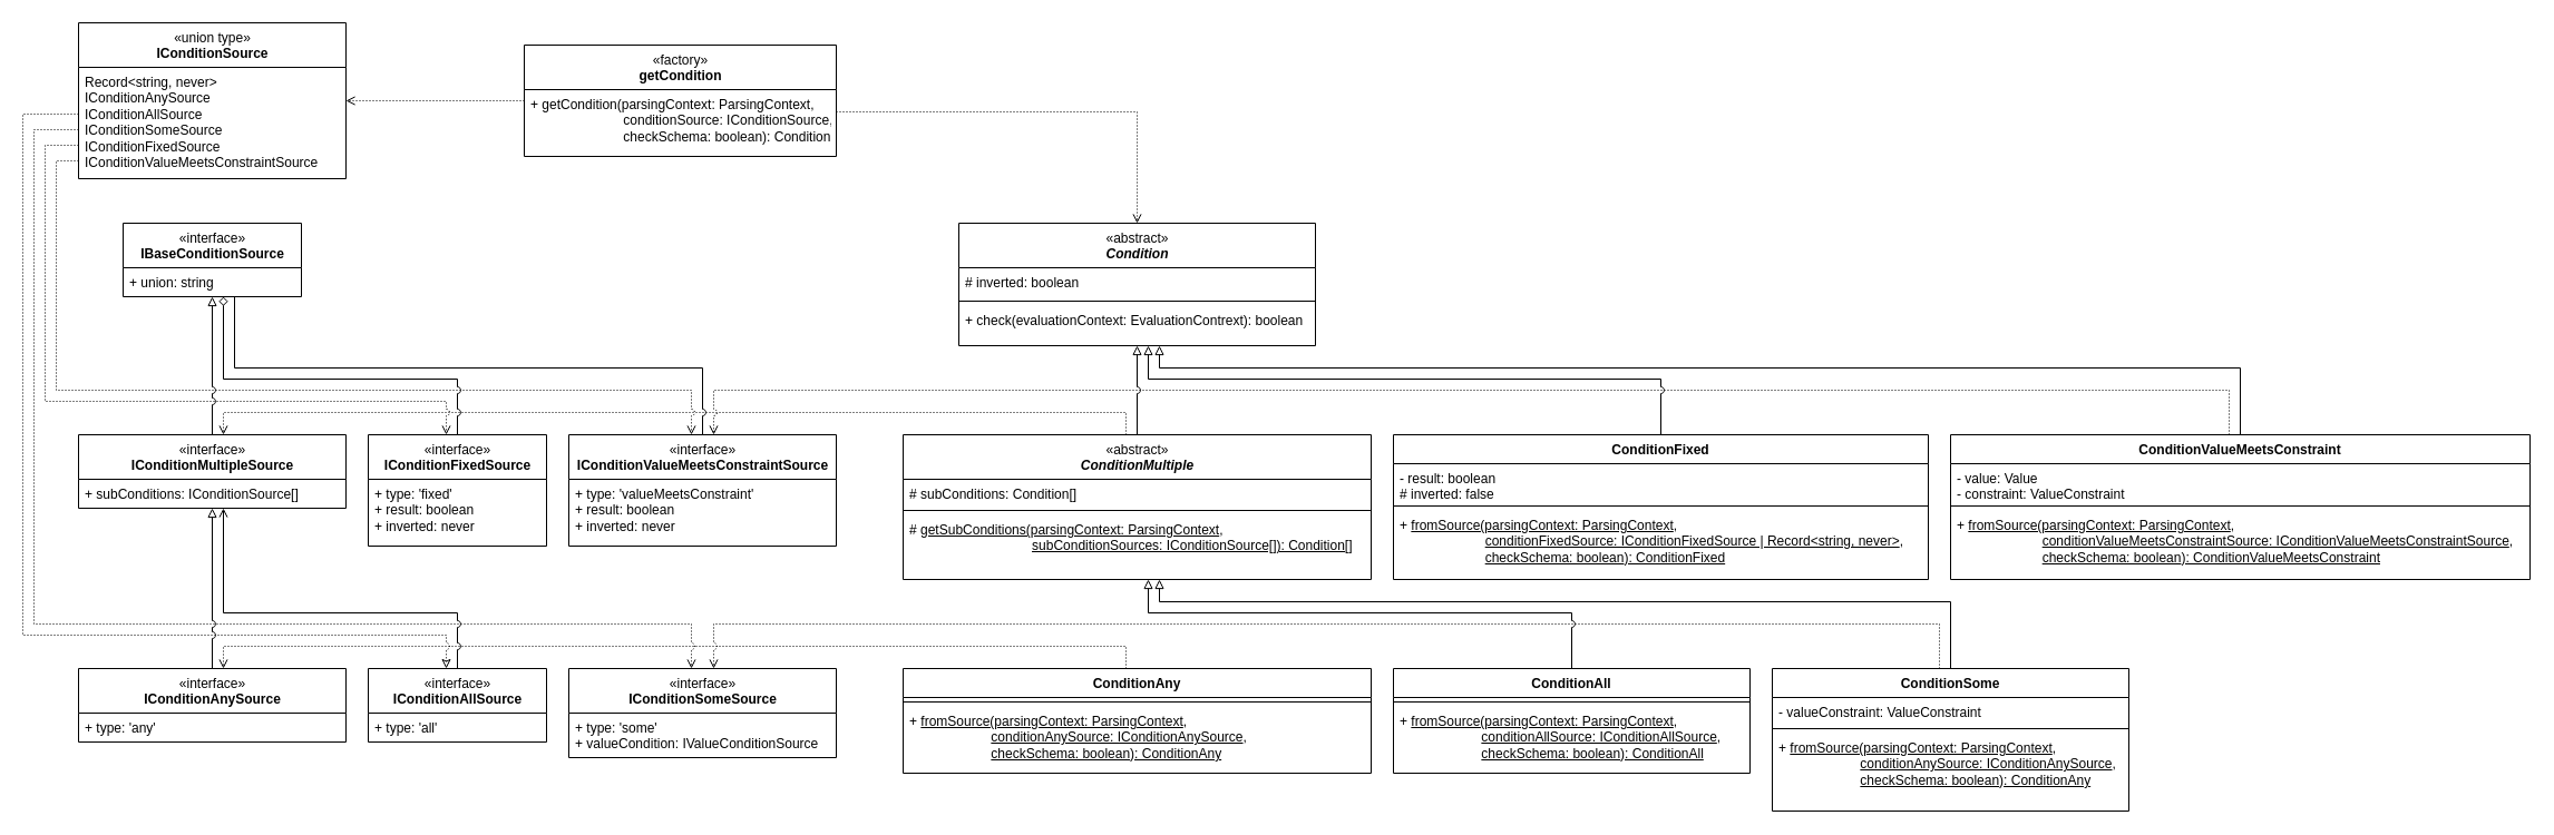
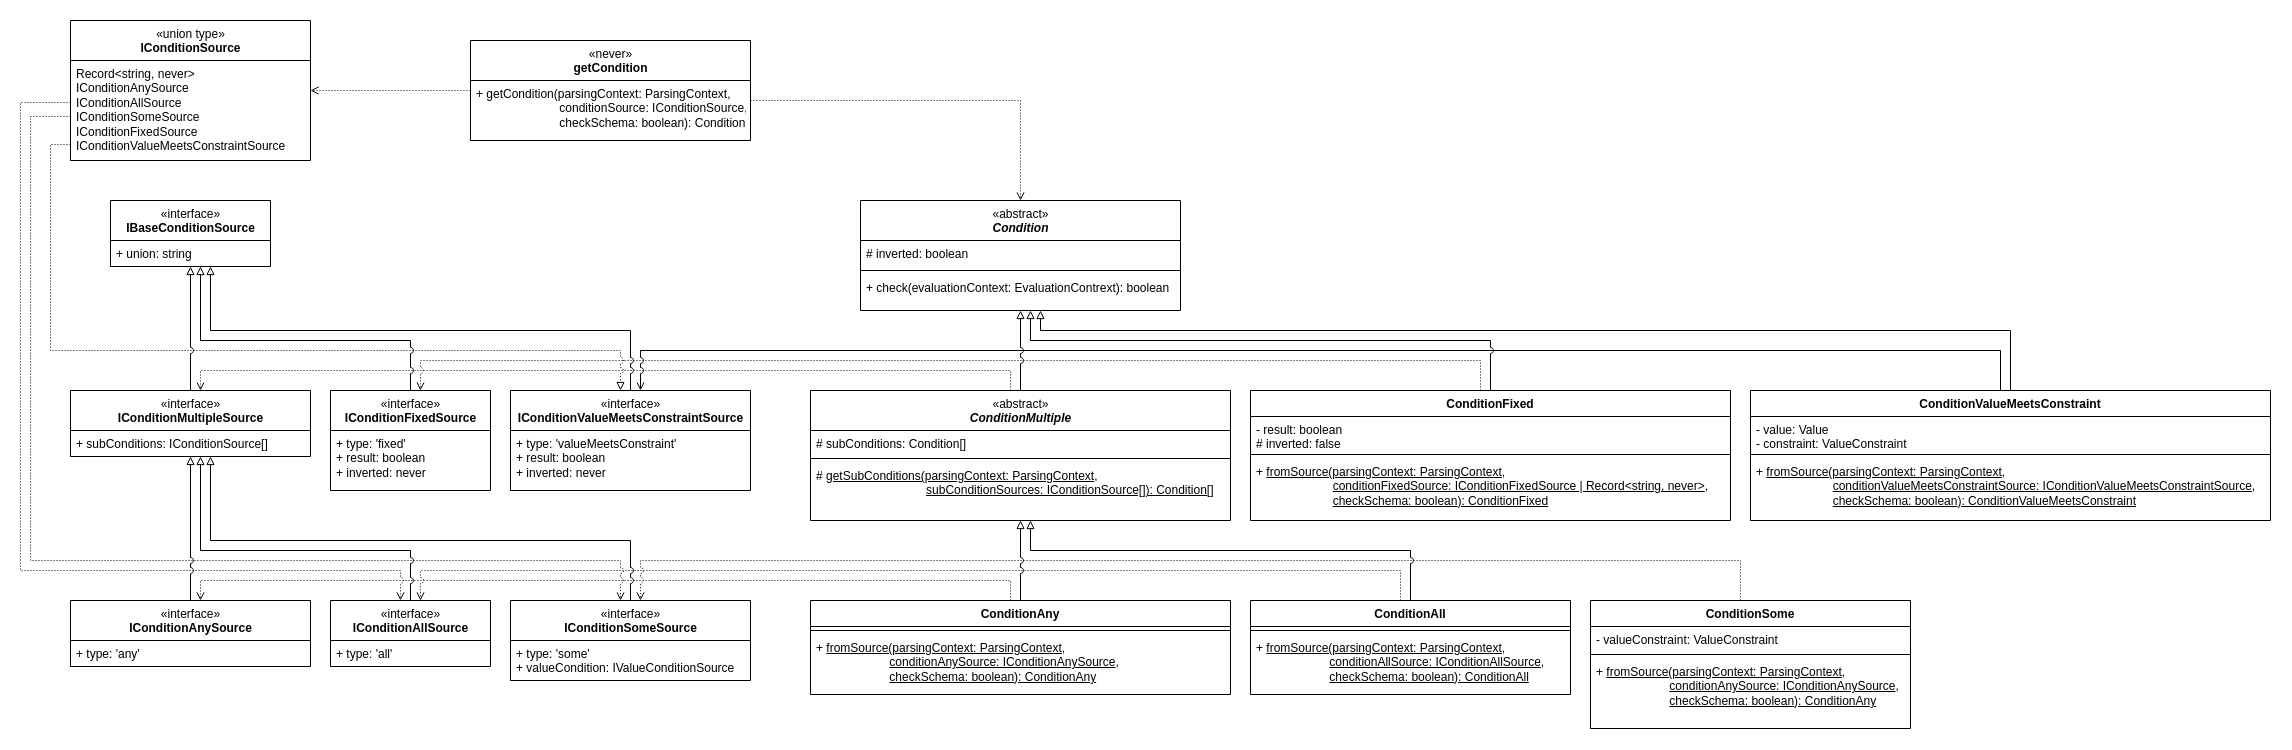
- <mxCell id="35" value="&lt;span style=&quot;font-weight: 400&quot;&gt;«factory»&lt;br&gt;&lt;/span&gt;getCondition" style="swimlane;fontStyle=1;align=center;verticalAlign=top;childLayout=stackLayout;horizontal=1;startSize=40;horizontalStack=0;resizeParent=1;resizeParentMax=0;resizeLast=0;collapsible=1;marginBottom=0;html=1;" vertex="1" parent="1"><mxGeometry x="470" y="40" width="280" height="100" as="geometry" /></mxCell>
+ <mxCell id="35" value="&lt;span style=&quot;font-weight: 400&quot;&gt;«never»&lt;br&gt;&lt;/span&gt;getCondition" style="swimlane;fontStyle=1;align=center;verticalAlign=top;childLayout=stackLayout;horizontal=1;startSize=40;horizontalStack=0;resizeParent=1;resizeParentMax=0;resizeLast=0;collapsible=1;marginBottom=0;html=1;" vertex="1" parent="1"><mxGeometry x="470" y="40" width="280" height="100" as="geometry" /></mxCell>
- <mxCell id="61" style="edgeStyle=orthogonalEdgeStyle;rounded=0;orthogonalLoop=1;jettySize=auto;html=1;endArrow=none;endFill=0;jumpStyle=arc;" edge="1" parent="1" source="62" target="46"><mxGeometry relative="1" as="geometry"><Array as="points"><mxPoint x="630" y="330" /><mxPoint x="210" y="330" /></Array></mxGeometry></mxCell>
+ <mxCell id="61" style="edgeStyle=orthogonalEdgeStyle;rounded=0;orthogonalLoop=1;jettySize=auto;html=1;endArrow=block;endFill=0;jumpStyle=arc;" edge="1" parent="1" source="62" target="46"><mxGeometry relative="1" as="geometry"><Array as="points"><mxPoint x="630" y="330" /><mxPoint x="210" y="330" /></Array></mxGeometry></mxCell>
- <mxCell id="58" style="edgeStyle=orthogonalEdgeStyle;rounded=0;orthogonalLoop=1;jettySize=auto;html=1;endArrow=diamond;endFill=0;jumpStyle=arc;" edge="1" parent="1" source="59" target="46"><mxGeometry relative="1" as="geometry"><Array as="points"><mxPoint x="410" y="340" /><mxPoint x="200" y="340" /></Array></mxGeometry></mxCell>
+ <mxCell id="58" style="edgeStyle=orthogonalEdgeStyle;rounded=0;orthogonalLoop=1;jettySize=auto;html=1;endArrow=block;endFill=0;jumpStyle=arc;" edge="1" parent="1" source="59" target="46"><mxGeometry relative="1" as="geometry"><Array as="points"><mxPoint x="410" y="340" /><mxPoint x="200" y="340" /></Array></mxGeometry></mxCell>
- <mxCell id="14" style="edgeStyle=orthogonalEdgeStyle;rounded=0;orthogonalLoop=1;jettySize=auto;html=1;endArrow=open;endFill=0;dashed=1;dashPattern=1 2;jumpStyle=arc;" edge="1" parent="1" source="15" target="62"><mxGeometry relative="1" as="geometry"><Array as="points"><mxPoint x="2000" y="350" /><mxPoint x="640" y="350" /></Array></mxGeometry></mxCell>
+ <mxCell id="14" style="edgeStyle=orthogonalEdgeStyle;rounded=0;orthogonalLoop=1;jettySize=auto;html=1;endArrow=open;endFill=0;dashed=0;dashPattern=1 2;jumpStyle=arc;" edge="1" parent="1" source="15" target="62"><mxGeometry relative="1" as="geometry"><Array as="points"><mxPoint x="2000" y="350" /><mxPoint x="640" y="350" /></Array></mxGeometry></mxCell>
- <mxCell id="7" style="edgeStyle=orthogonalEdgeStyle;rounded=0;jumpStyle=arc;orthogonalLoop=1;jettySize=auto;html=1;dashed=1;dashPattern=1 2;endArrow=open;endFill=0;" edge="1" parent="1" source="65" target="59"><mxGeometry relative="1" as="geometry"><Array as="points"><mxPoint x="40" y="130" /><mxPoint x="40" y="360" /><mxPoint x="400" y="360" /></Array></mxGeometry></mxCell>
+ <mxCell id="6" style="edgeStyle=orthogonalEdgeStyle;rounded=0;jumpStyle=arc;orthogonalLoop=1;jettySize=auto;html=1;dashed=1;dashPattern=1 2;endArrow=open;endFill=0;" edge="1" parent="1" source="29" target="59"><mxGeometry relative="1" as="geometry"><Array as="points"><mxPoint x="1480" y="360" /><mxPoint x="420" y="360" /></Array></mxGeometry></mxCell>
- <mxCell id="8" style="edgeStyle=orthogonalEdgeStyle;rounded=0;jumpStyle=arc;orthogonalLoop=1;jettySize=auto;html=1;dashed=1;dashPattern=1 2;endArrow=open;endFill=0;" edge="1" parent="1" source="65" target="62"><mxGeometry relative="1" as="geometry"><Array as="points"><mxPoint x="50" y="144" /><mxPoint x="50" y="350" /><mxPoint x="620" y="350" /></Array></mxGeometry></mxCell>
+ <mxCell id="8" style="edgeStyle=orthogonalEdgeStyle;rounded=0;jumpStyle=arc;orthogonalLoop=1;jettySize=auto;html=1;dashed=1;dashPattern=1 2;endArrow=block;endFill=0;" edge="1" parent="1" source="65" target="62"><mxGeometry relative="1" as="geometry"><Array as="points"><mxPoint x="50" y="144" /><mxPoint x="50" y="350" /><mxPoint x="620" y="350" /></Array></mxGeometry></mxCell>
- <mxCell id="67" style="edgeStyle=orthogonalEdgeStyle;rounded=0;orthogonalLoop=1;jettySize=auto;html=1;endArrow=open;endFill=0;jumpStyle=arc;" edge="1" parent="1" source="56" target="49"><mxGeometry relative="1" as="geometry"><Array as="points"><mxPoint x="410" y="550" /><mxPoint x="200" y="550" /></Array></mxGeometry></mxCell>
+ <mxCell id="67" style="edgeStyle=orthogonalEdgeStyle;rounded=0;orthogonalLoop=1;jettySize=auto;html=1;endArrow=block;endFill=0;jumpStyle=arc;" edge="1" parent="1" source="56" target="49"><mxGeometry relative="1" as="geometry"><Array as="points"><mxPoint x="410" y="550" /><mxPoint x="200" y="550" /></Array></mxGeometry></mxCell>
+ <mxCell id="53" style="edgeStyle=orthogonalEdgeStyle;rounded=0;orthogonalLoop=1;jettySize=auto;html=1;endArrow=block;endFill=0;jumpStyle=arc;" edge="1" parent="1" source="54" target="49"><mxGeometry relative="1" as="geometry"><Array as="points"><mxPoint x="630" y="540" /><mxPoint x="210" y="540" /></Array></mxGeometry></mxCell>
- <mxCell id="41" style="edgeStyle=orthogonalEdgeStyle;rounded=0;orthogonalLoop=1;jettySize=auto;html=1;endArrow=block;endFill=0;jumpStyle=arc;" edge="1" parent="1" source="42" target="20"><mxGeometry relative="1" as="geometry"><Array as="points"><mxPoint x="1750" y="540" /><mxPoint x="1040" y="540" /></Array></mxGeometry></mxCell>
+ <mxCell id="37" style="edgeStyle=orthogonalEdgeStyle;rounded=0;orthogonalLoop=1;jettySize=auto;html=1;endArrow=block;endFill=0;jumpStyle=arc;" edge="1" parent="1" source="38" target="20"><mxGeometry relative="1" as="geometry"><Array as="points"><mxPoint x="1020" y="590" /><mxPoint x="1020" y="590" /></Array></mxGeometry></mxCell>
+ <mxCell id="3" style="edgeStyle=orthogonalEdgeStyle;rounded=0;jumpStyle=arc;orthogonalLoop=1;jettySize=auto;html=1;dashed=1;dashPattern=1 2;endArrow=open;endFill=0;" edge="1" parent="1" source="25" target="56"><mxGeometry relative="1" as="geometry"><Array as="points"><mxPoint x="1400" y="570" /><mxPoint x="420" y="570" /></Array></mxGeometry></mxCell>
- <mxCell id="68" style="edgeStyle=orthogonalEdgeStyle;rounded=0;jumpStyle=arc;orthogonalLoop=1;jettySize=auto;html=1;dashed=1;dashPattern=1 2;endArrow=classic;endFill=0;" edge="1" parent="1" source="65" target="56"><mxGeometry relative="1" as="geometry"><Array as="points"><mxPoint x="20" y="102" /><mxPoint x="20" y="570" /><mxPoint x="400" y="570" /></Array></mxGeometry></mxCell>
+ <mxCell id="68" style="edgeStyle=orthogonalEdgeStyle;rounded=0;jumpStyle=arc;orthogonalLoop=1;jettySize=auto;html=1;dashed=1;dashPattern=1 2;endArrow=open;endFill=0;" edge="1" parent="1" source="65" target="56"><mxGeometry relative="1" as="geometry"><Array as="points"><mxPoint x="20" y="102" /><mxPoint x="20" y="570" /><mxPoint x="400" y="570" /></Array></mxGeometry></mxCell>
